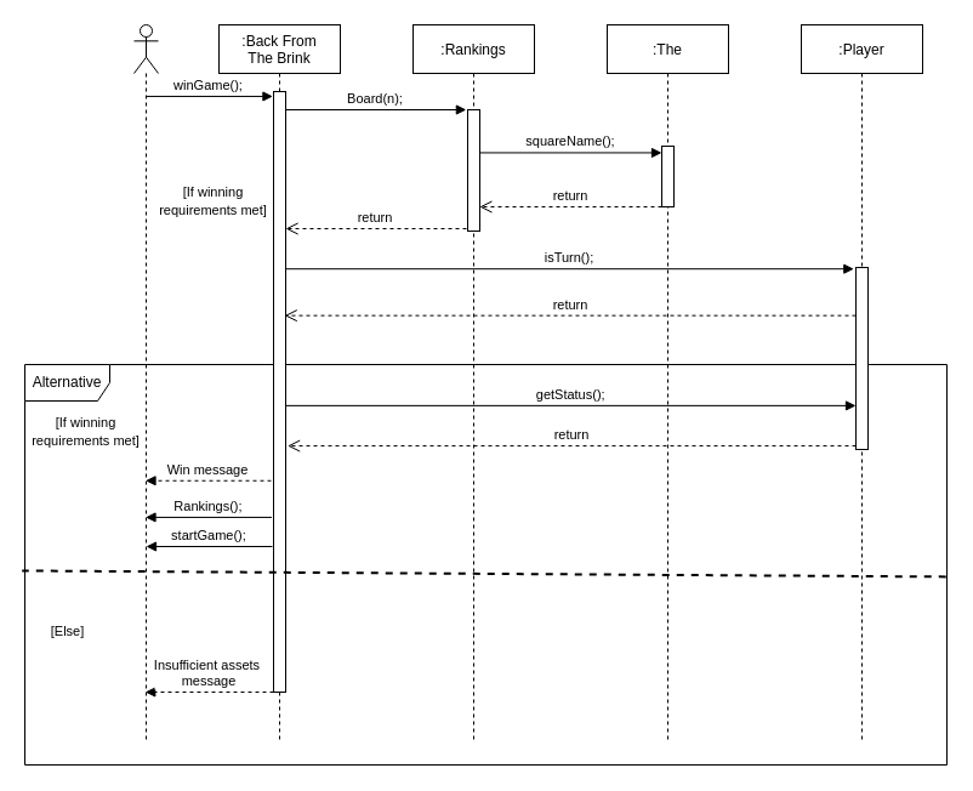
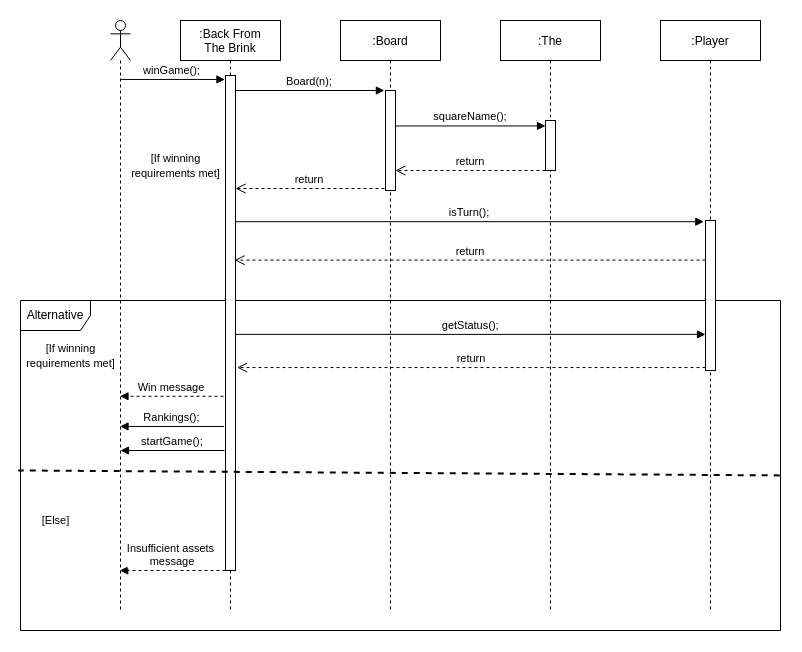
- <mxCell id="5" value=":Rankings" style="shape=umlLifeline;perimeter=lifelinePerimeter;container=1;collapsible=0;recursiveResize=0;rounded=0;shadow=0;strokeWidth=1;" parent="1" vertex="1"><mxGeometry x="340" y="20" width="100" height="590" as="geometry" /></mxCell>
+ <mxCell id="5" value=":Board" style="shape=umlLifeline;perimeter=lifelinePerimeter;container=1;collapsible=0;recursiveResize=0;rounded=0;shadow=0;strokeWidth=1;" parent="1" vertex="1"><mxGeometry x="340" y="20" width="100" height="590" as="geometry" /></mxCell>
